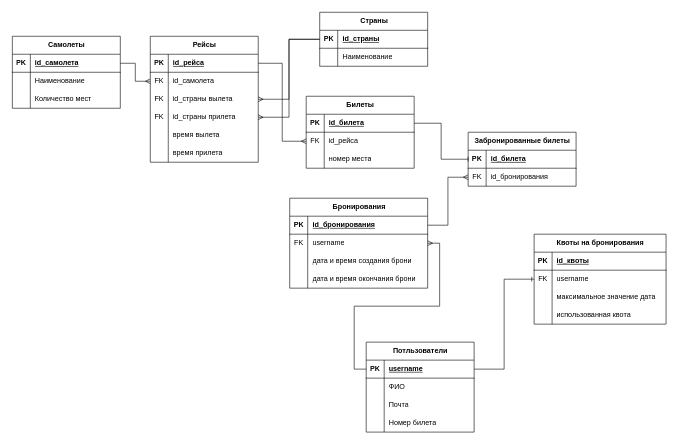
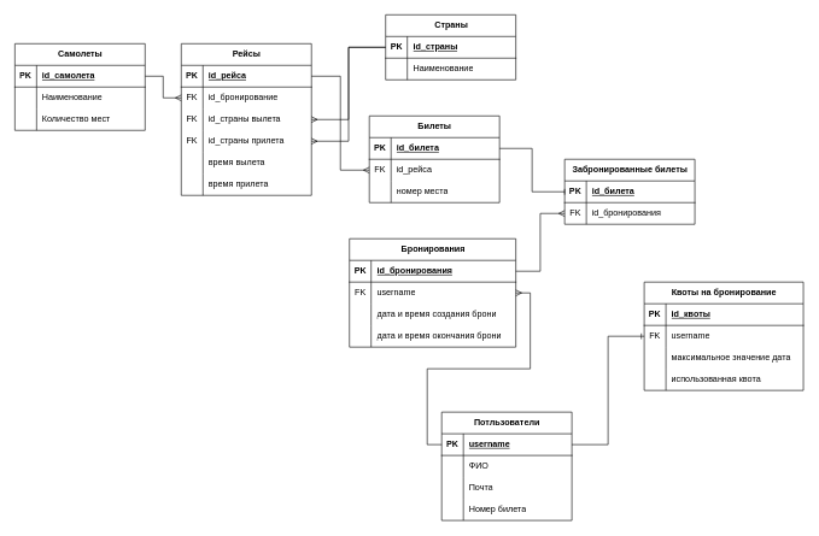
- <mxCell id="28" value="id_самолета" style="shape=partialRectangle;connectable=0;fillColor=none;top=0;left=0;bottom=0;right=0;align=left;spacingLeft=6;overflow=hidden;whiteSpace=wrap;html=1;" parent="26" vertex="1"><mxGeometry x="30" width="150" height="30" as="geometry"><mxRectangle width="150" height="30" as="alternateBounds" /></mxGeometry></mxCell>
+ <mxCell id="28" value="id_бронирование" style="shape=partialRectangle;connectable=0;fillColor=none;top=0;left=0;bottom=0;right=0;align=left;spacingLeft=6;overflow=hidden;whiteSpace=wrap;html=1;" parent="26" vertex="1"><mxGeometry x="30" width="150" height="30" as="geometry"><mxRectangle width="150" height="30" as="alternateBounds" /></mxGeometry></mxCell>
- <mxCell id="52" value="Квоты на бронирования" style="shape=table;startSize=30;container=1;collapsible=1;childLayout=tableLayout;fixedRows=1;rowLines=0;fontStyle=1;align=center;resizeLast=1;html=1;" parent="1" vertex="1"><mxGeometry x="890" y="390" width="220" height="150" as="geometry" /></mxCell>
+ <mxCell id="52" value="Квоты на бронирование" style="shape=table;startSize=30;container=1;collapsible=1;childLayout=tableLayout;fixedRows=1;rowLines=0;fontStyle=1;align=center;resizeLast=1;html=1;" parent="1" vertex="1"><mxGeometry x="890" y="390" width="220" height="150" as="geometry" /></mxCell>
